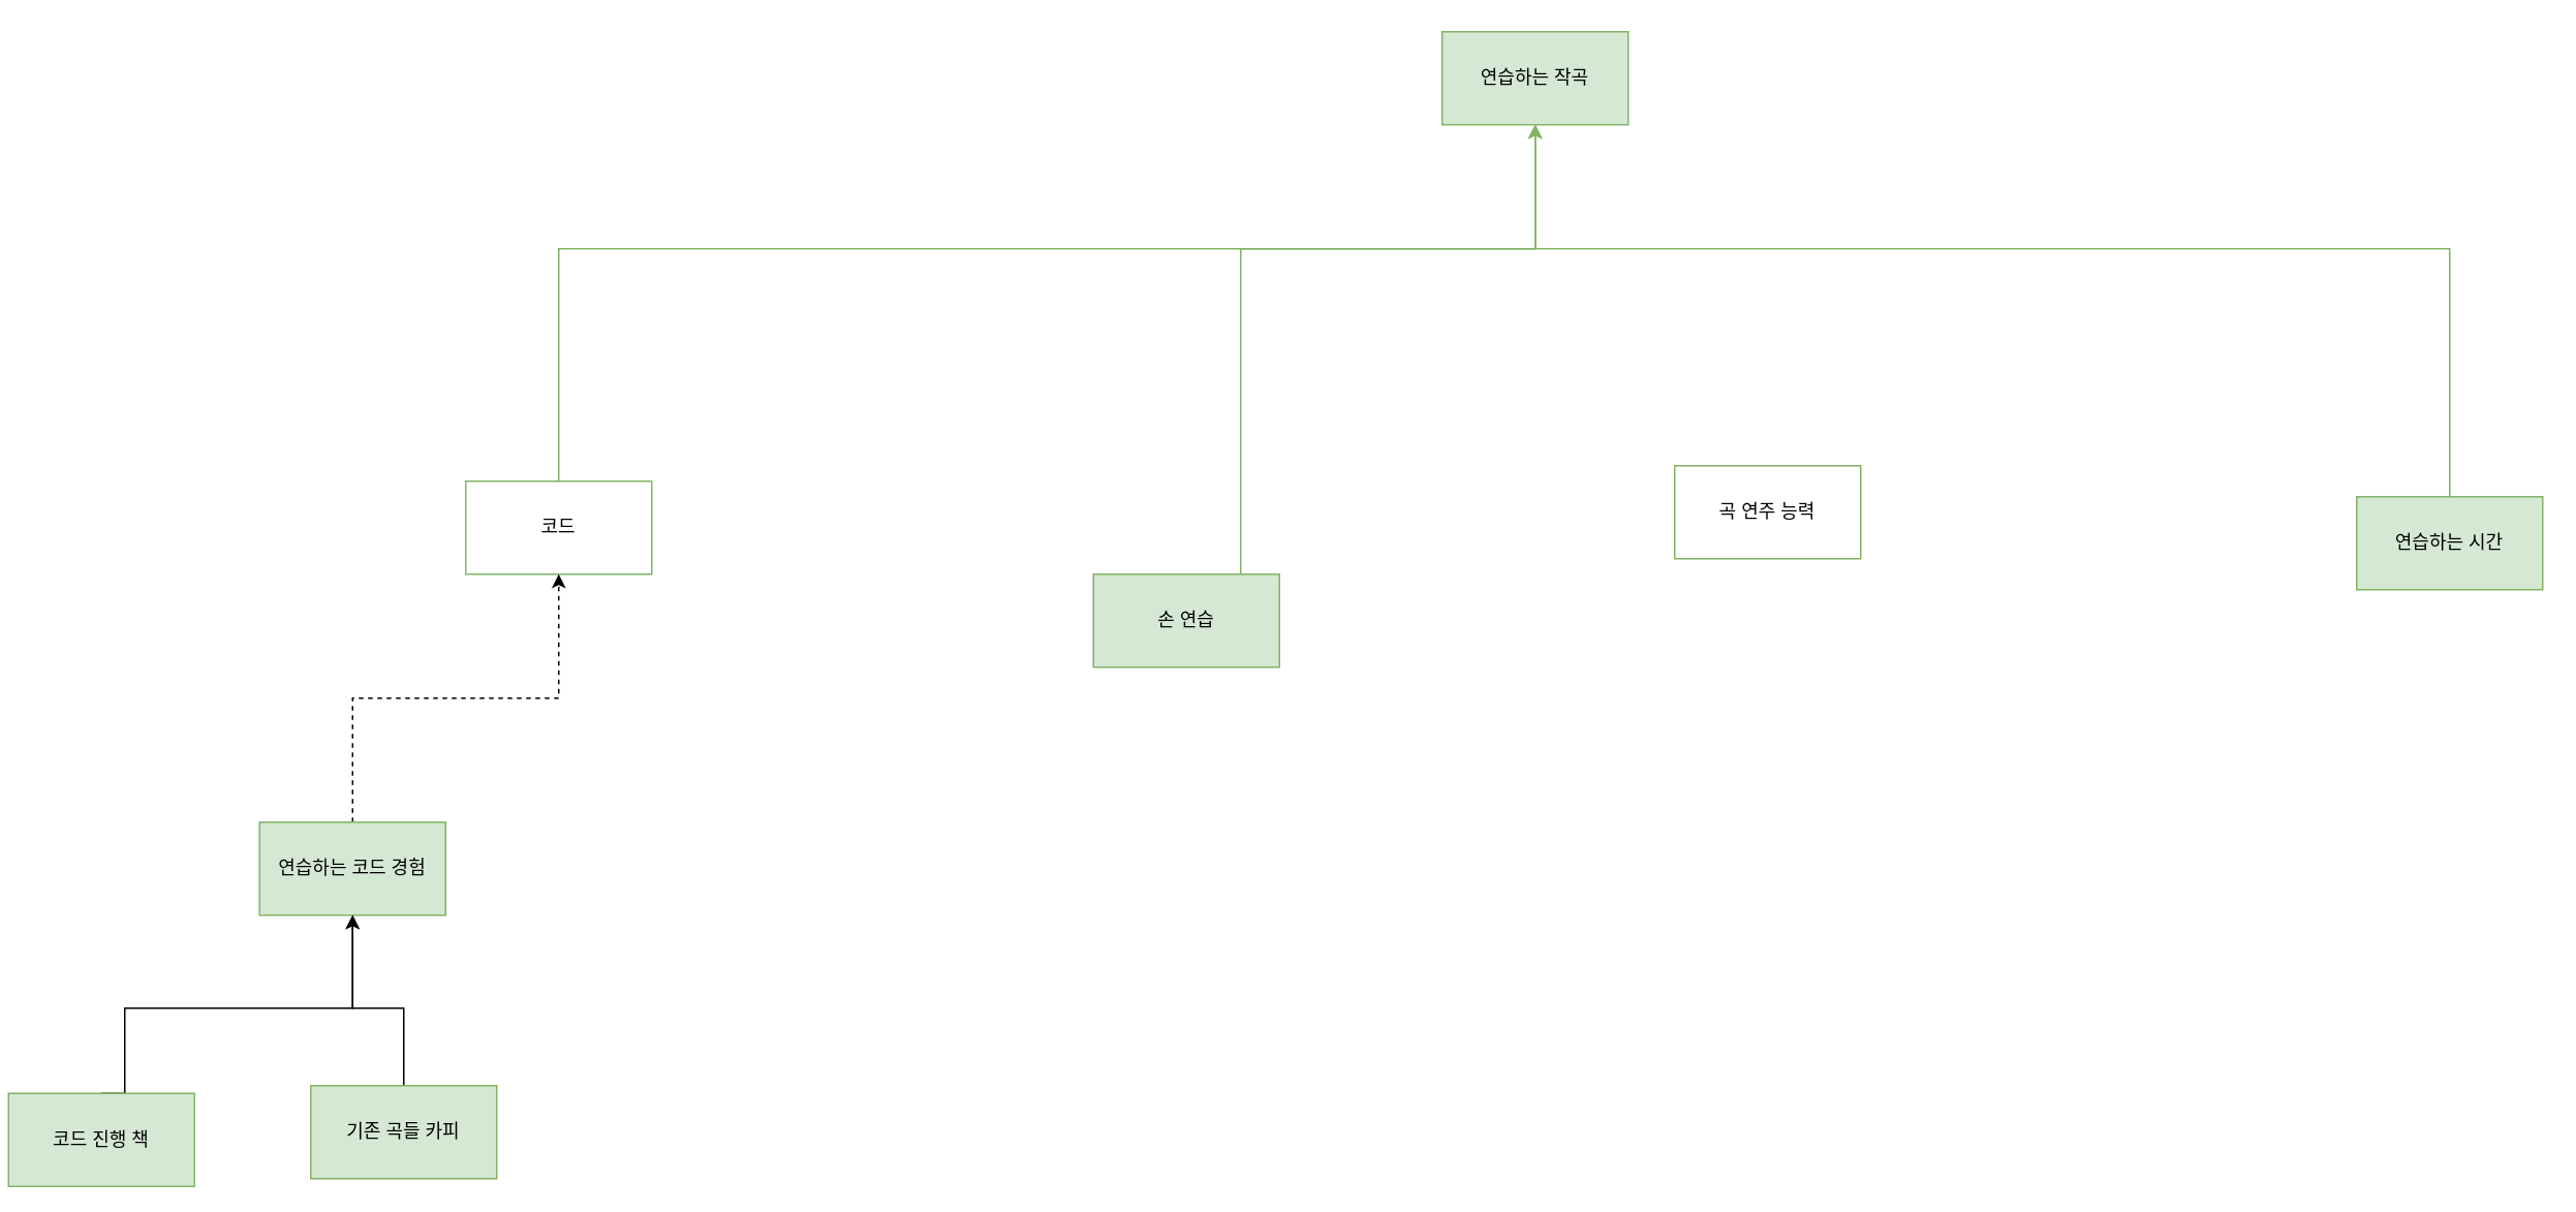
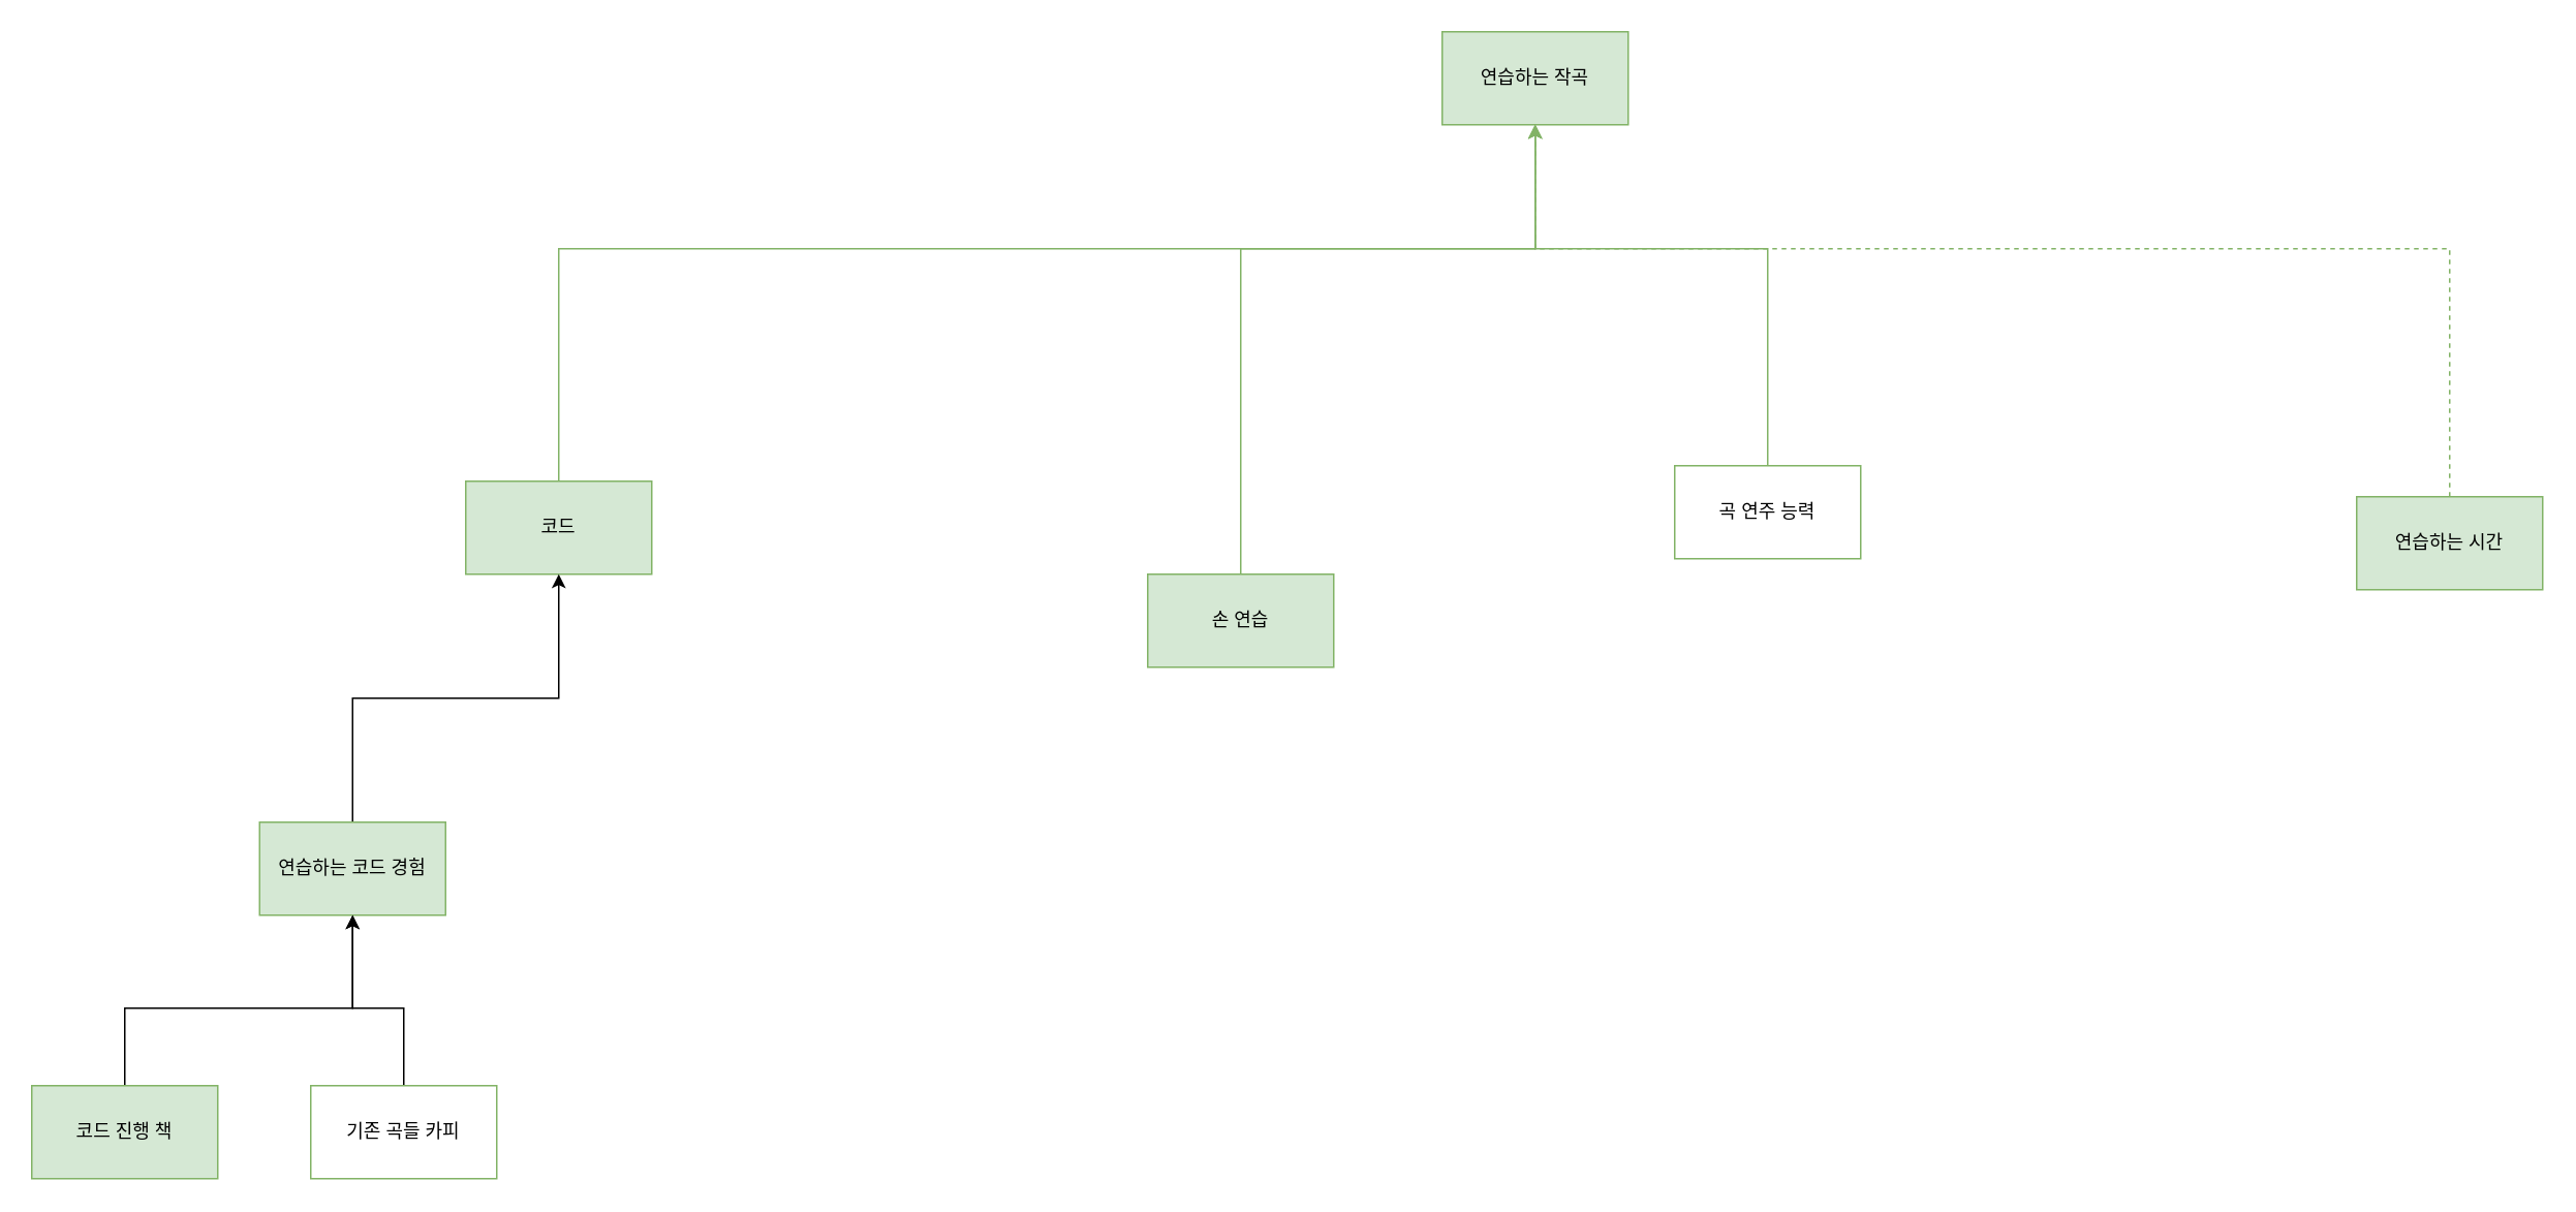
- <mxCell id="9" style="edgeStyle=orthogonalEdgeStyle;rounded=0;orthogonalLoop=1;jettySize=auto;html=1;exitX=0.5;exitY=0;exitDx=0;exitDy=0;entryX=0.5;entryY=1;entryDx=0;entryDy=0;fillColor=#d5e8d4;strokeColor=#82b366;" edge="1" parent="1" source="10" target="2"><mxGeometry relative="1" as="geometry"><Array as="points"><mxPoint x="1580" y="160" /><mxPoint x="990" y="160" /></Array></mxGeometry></mxCell>
+ <mxCell id="9" style="edgeStyle=orthogonalEdgeStyle;rounded=0;orthogonalLoop=1;jettySize=auto;html=1;exitX=0.5;exitY=0;exitDx=0;exitDy=0;entryX=0.5;entryY=1;entryDx=0;entryDy=0;fillColor=#d5e8d4;strokeColor=#82b366;dashed=1;" edge="1" parent="1" source="10" target="2"><mxGeometry relative="1" as="geometry"><Array as="points"><mxPoint x="1580" y="160" /><mxPoint x="990" y="160" /></Array></mxGeometry></mxCell>
+ <mxCell id="7" style="edgeStyle=orthogonalEdgeStyle;rounded=0;orthogonalLoop=1;jettySize=auto;html=1;exitX=0.5;exitY=0;exitDx=0;exitDy=0;entryX=0.5;entryY=1;entryDx=0;entryDy=0;fillColor=#d5e8d4;strokeColor=#82b366;" edge="1" parent="1" source="8" target="2"><mxGeometry relative="1" as="geometry"><Array as="points"><mxPoint x="1140" y="160" /><mxPoint x="990" y="160" /></Array></mxGeometry></mxCell>
- <mxCell id="4" value="코드" style="rounded=0;whiteSpace=wrap;html=1;fillColor=#ffffff;strokeColor=#82b366;" vertex="1" parent="1"><mxGeometry x="300" y="310" width="120" height="60" as="geometry" /></mxCell>
+ <mxCell id="4" value="코드" style="rounded=0;whiteSpace=wrap;html=1;fillColor=#d5e8d4;strokeColor=#82b366;" vertex="1" parent="1"><mxGeometry x="300" y="310" width="120" height="60" as="geometry" /></mxCell>
- <mxCell id="6" value="손 연습" style="rounded=0;whiteSpace=wrap;html=1;fillColor=#d5e8d4;strokeColor=#82b366;" vertex="1" parent="1"><mxGeometry x="705" y="370" width="120" height="60" as="geometry" /></mxCell>
+ <mxCell id="6" value="손 연습" style="rounded=0;whiteSpace=wrap;html=1;fillColor=#d5e8d4;strokeColor=#82b366;" vertex="1" parent="1"><mxGeometry x="740" y="370" width="120" height="60" as="geometry" /></mxCell>
- <mxCell id="11" style="edgeStyle=orthogonalEdgeStyle;rounded=0;orthogonalLoop=1;jettySize=auto;html=1;exitX=0.5;exitY=0;exitDx=0;exitDy=0;entryX=0.5;entryY=1;entryDx=0;entryDy=0;fontFamily=Helvetica;fontSize=12;fontColor=default;dashed=1;" edge="1" parent="1" source="12" target="4"><mxGeometry relative="1" as="geometry" /></mxCell>
+ <mxCell id="11" style="edgeStyle=orthogonalEdgeStyle;rounded=0;orthogonalLoop=1;jettySize=auto;html=1;exitX=0.5;exitY=0;exitDx=0;exitDy=0;entryX=0.5;entryY=1;entryDx=0;entryDy=0;fontFamily=Helvetica;fontSize=12;fontColor=default;" edge="1" parent="1" source="12" target="4"><mxGeometry relative="1" as="geometry" /></mxCell>
- <mxCell id="16" value="기존 곡들 카피" style="rounded=0;whiteSpace=wrap;html=1;strokeColor=#82b366;align=center;verticalAlign=middle;fontFamily=Helvetica;fontSize=12;fontColor=default;fillColor=#d5e8d4;" vertex="1" parent="1"><mxGeometry x="200" y="700" width="120" height="60" as="geometry" /></mxCell>
+ <mxCell id="16" value="기존 곡들 카피" style="rounded=0;whiteSpace=wrap;html=1;strokeColor=#82b366;align=center;verticalAlign=middle;fontFamily=Helvetica;fontSize=12;fontColor=default;fillColor=#ffffff;" vertex="1" parent="1"><mxGeometry x="200" y="700" width="120" height="60" as="geometry" /></mxCell>
- <mxCell id="14" value="코드 진행 책" style="rounded=0;whiteSpace=wrap;html=1;strokeColor=#82b366;align=center;verticalAlign=middle;fontFamily=Helvetica;fontSize=12;fontColor=default;fillColor=#d5e8d4;" vertex="1" parent="1"><mxGeometry x="5" y="705" width="120" height="60" as="geometry" /></mxCell>
+ <mxCell id="14" value="코드 진행 책" style="rounded=0;whiteSpace=wrap;html=1;strokeColor=#82b366;align=center;verticalAlign=middle;fontFamily=Helvetica;fontSize=12;fontColor=default;fillColor=#d5e8d4;" vertex="1" parent="1"><mxGeometry x="20" y="700" width="120" height="60" as="geometry" /></mxCell>
